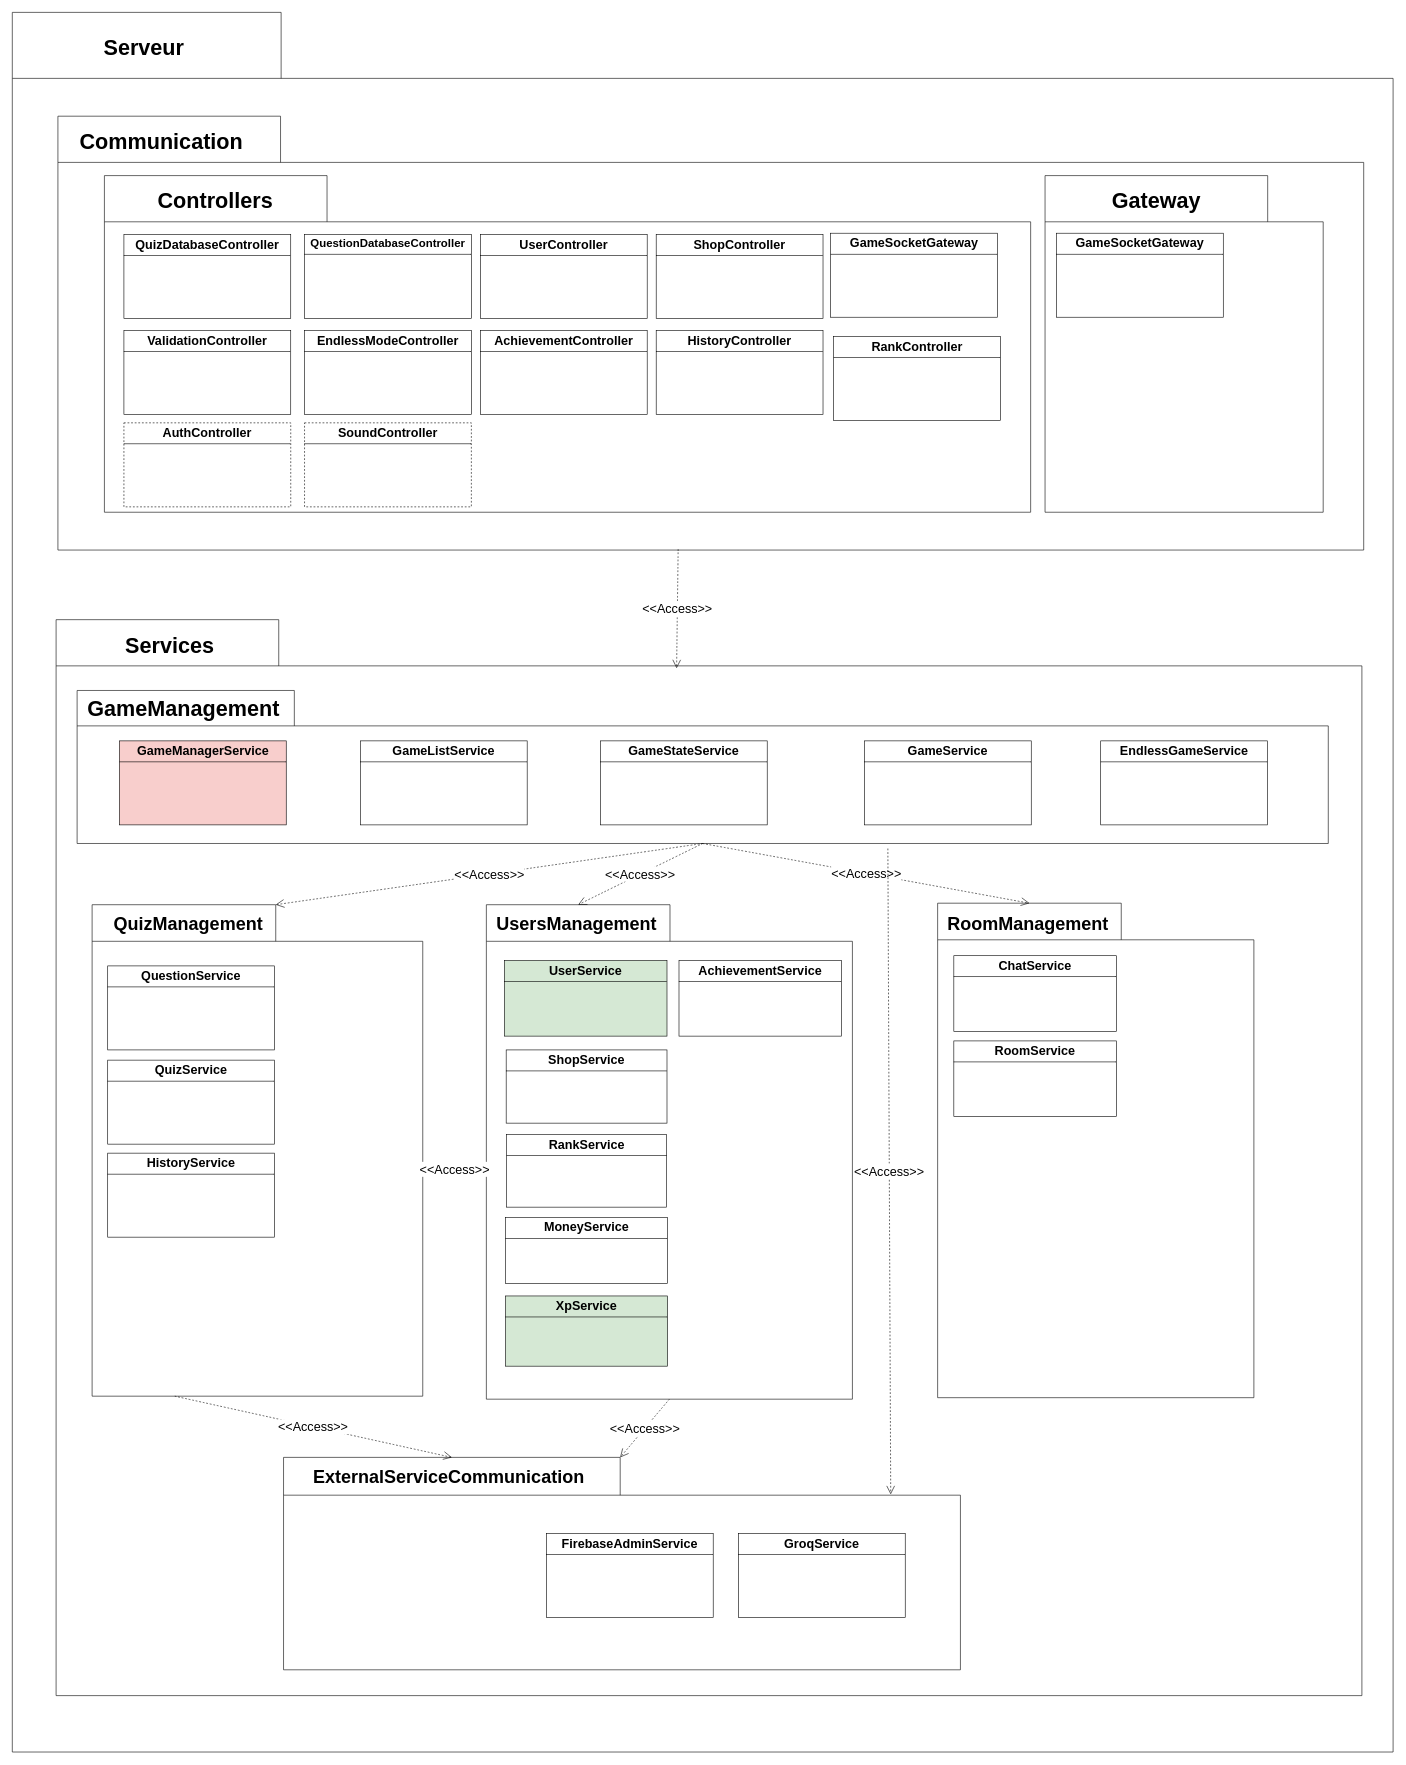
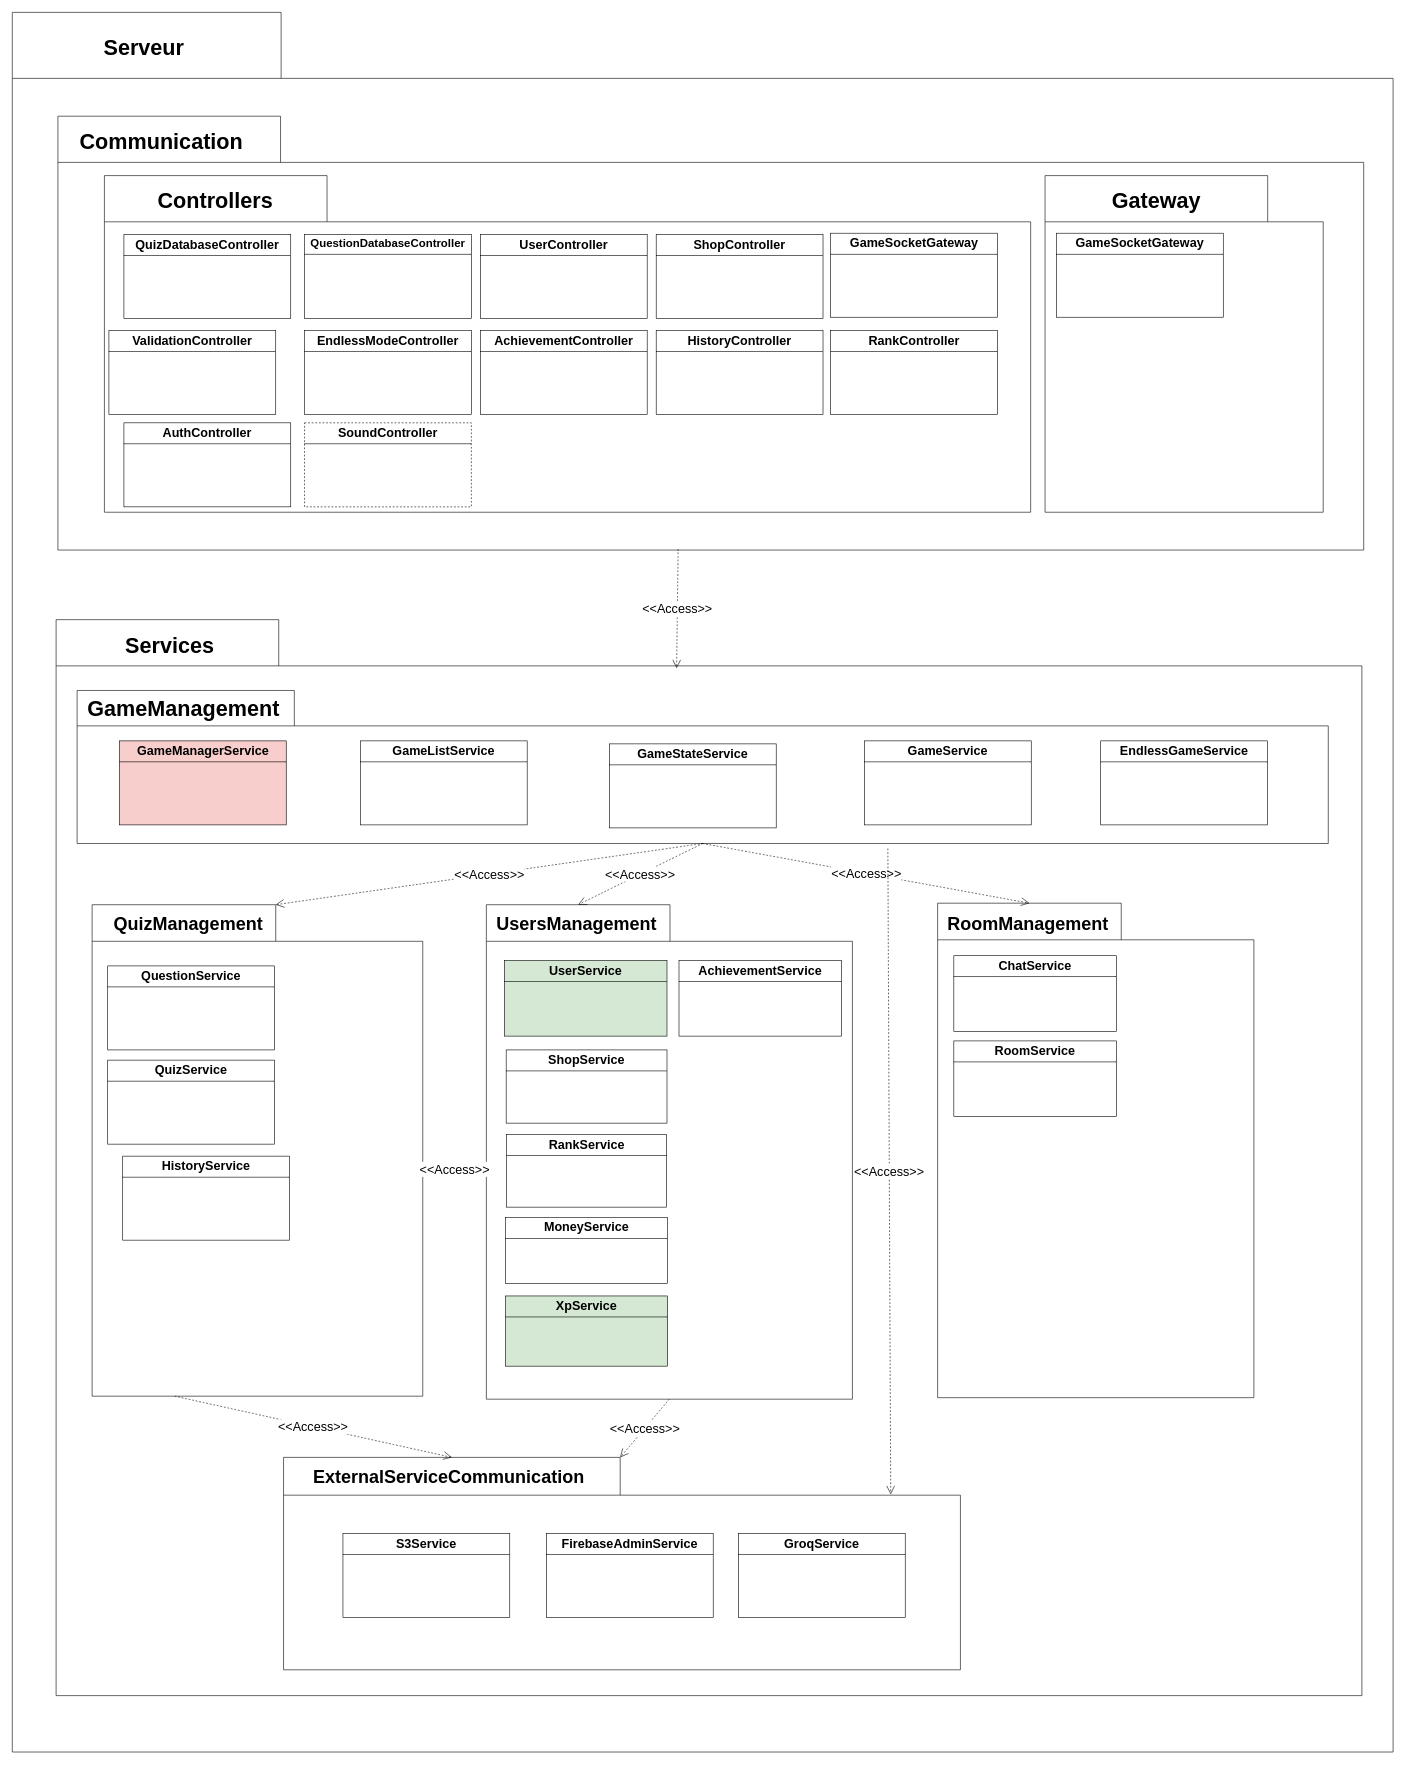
- <mxCell id="17" value="&lt;p style=&quot;margin:0px;margin-top:4px;text-align:center;&quot;&gt;&lt;b&gt;&lt;font style=&quot;font-size: 21px;&quot;&gt;ValidationController&lt;/font&gt;&lt;/b&gt;&lt;/p&gt;&lt;hr size=&quot;1&quot; style=&quot;border-style:solid;&quot;&gt;&lt;p style=&quot;margin:0px;margin-left:4px;&quot;&gt;&lt;/p&gt;&lt;p style=&quot;margin:0px;margin-left:4px;&quot;&gt;&lt;br&gt;&lt;/p&gt;" style="verticalAlign=top;align=left;overflow=fill;html=1;whiteSpace=wrap;" vertex="1" parent="1"><mxGeometry x="206" y="550" width="278" height="140" as="geometry" /></mxCell>
+ <mxCell id="17" value="&lt;p style=&quot;margin:0px;margin-top:4px;text-align:center;&quot;&gt;&lt;b&gt;&lt;font style=&quot;font-size: 21px;&quot;&gt;ValidationController&lt;/font&gt;&lt;/b&gt;&lt;/p&gt;&lt;hr size=&quot;1&quot; style=&quot;border-style:solid;&quot;&gt;&lt;p style=&quot;margin:0px;margin-left:4px;&quot;&gt;&lt;/p&gt;&lt;p style=&quot;margin:0px;margin-left:4px;&quot;&gt;&lt;br&gt;&lt;/p&gt;" style="verticalAlign=top;align=left;overflow=fill;html=1;whiteSpace=wrap;" vertex="1" parent="1"><mxGeometry x="181" y="550" width="278" height="140" as="geometry" /></mxCell>
- <mxCell id="21" value="&lt;p style=&quot;margin:0px;margin-top:4px;text-align:center;&quot;&gt;&lt;b&gt;&lt;font style=&quot;font-size: 21px;&quot;&gt;RankController&lt;/font&gt;&lt;/b&gt;&lt;/p&gt;&lt;hr size=&quot;1&quot; style=&quot;border-style:solid;&quot;&gt;&lt;p style=&quot;margin:0px;margin-left:4px;&quot;&gt;&lt;/p&gt;&lt;p style=&quot;margin:0px;margin-left:4px;&quot;&gt;&lt;br&gt;&lt;/p&gt;" style="verticalAlign=top;align=left;overflow=fill;html=1;whiteSpace=wrap;" vertex="1" parent="1"><mxGeometry x="1388.5" y="560" width="278" height="140" as="geometry" /></mxCell>
+ <mxCell id="21" value="&lt;p style=&quot;margin:0px;margin-top:4px;text-align:center;&quot;&gt;&lt;b&gt;&lt;font style=&quot;font-size: 21px;&quot;&gt;RankController&lt;/font&gt;&lt;/b&gt;&lt;/p&gt;&lt;hr size=&quot;1&quot; style=&quot;border-style:solid;&quot;&gt;&lt;p style=&quot;margin:0px;margin-left:4px;&quot;&gt;&lt;/p&gt;&lt;p style=&quot;margin:0px;margin-left:4px;&quot;&gt;&lt;br&gt;&lt;/p&gt;" style="verticalAlign=top;align=left;overflow=fill;html=1;whiteSpace=wrap;" vertex="1" parent="1"><mxGeometry x="1383.5" y="550" width="278" height="140" as="geometry" /></mxCell>
- <mxCell id="22" value="&lt;p style=&quot;margin:0px;margin-top:4px;text-align:center;&quot;&gt;&lt;b&gt;&lt;font style=&quot;font-size: 21px;&quot;&gt;AuthController&lt;/font&gt;&lt;/b&gt;&lt;/p&gt;&lt;hr size=&quot;1&quot; style=&quot;border-style:solid;&quot;&gt;&lt;p style=&quot;margin:0px;margin-left:4px;&quot;&gt;&lt;/p&gt;&lt;p style=&quot;margin:0px;margin-left:4px;&quot;&gt;&lt;br&gt;&lt;/p&gt;" style="verticalAlign=top;align=left;overflow=fill;html=1;whiteSpace=wrap;dashed=1;" vertex="1" parent="1"><mxGeometry x="206" y="704" width="278" height="140" as="geometry" /></mxCell>
+ <mxCell id="22" value="&lt;p style=&quot;margin:0px;margin-top:4px;text-align:center;&quot;&gt;&lt;b&gt;&lt;font style=&quot;font-size: 21px;&quot;&gt;AuthController&lt;/font&gt;&lt;/b&gt;&lt;/p&gt;&lt;hr size=&quot;1&quot; style=&quot;border-style:solid;&quot;&gt;&lt;p style=&quot;margin:0px;margin-left:4px;&quot;&gt;&lt;/p&gt;&lt;p style=&quot;margin:0px;margin-left:4px;&quot;&gt;&lt;br&gt;&lt;/p&gt;" style="verticalAlign=top;align=left;overflow=fill;html=1;whiteSpace=wrap;" vertex="1" parent="1"><mxGeometry x="206" y="704" width="278" height="140" as="geometry" /></mxCell>
- <mxCell id="29" value="&lt;p style=&quot;margin:0px;margin-top:4px;text-align:center;&quot;&gt;&lt;b&gt;&lt;font style=&quot;font-size: 21px;&quot;&gt;GameStateService&lt;/font&gt;&lt;/b&gt;&lt;/p&gt;&lt;hr size=&quot;1&quot; style=&quot;border-style:solid;&quot;&gt;&lt;p style=&quot;margin:0px;margin-left:4px;&quot;&gt;&lt;/p&gt;&lt;p style=&quot;margin:0px;margin-left:4px;&quot;&gt;&lt;br&gt;&lt;/p&gt;" style="verticalAlign=top;align=left;overflow=fill;html=1;whiteSpace=wrap;" vertex="1" parent="1"><mxGeometry x="1000" y="1234" width="278" height="140" as="geometry" /></mxCell>
+ <mxCell id="29" value="&lt;p style=&quot;margin:0px;margin-top:4px;text-align:center;&quot;&gt;&lt;b&gt;&lt;font style=&quot;font-size: 21px;&quot;&gt;GameStateService&lt;/font&gt;&lt;/b&gt;&lt;/p&gt;&lt;hr size=&quot;1&quot; style=&quot;border-style:solid;&quot;&gt;&lt;p style=&quot;margin:0px;margin-left:4px;&quot;&gt;&lt;/p&gt;&lt;p style=&quot;margin:0px;margin-left:4px;&quot;&gt;&lt;br&gt;&lt;/p&gt;" style="verticalAlign=top;align=left;overflow=fill;html=1;whiteSpace=wrap;" vertex="1" parent="1"><mxGeometry x="1015" y="1239" width="278" height="140" as="geometry" /></mxCell>
- <mxCell id="43" value="&lt;p style=&quot;margin:0px;margin-top:4px;text-align:center;&quot;&gt;&lt;b&gt;&lt;font style=&quot;font-size: 21px;&quot;&gt;HistoryService&lt;/font&gt;&lt;/b&gt;&lt;/p&gt;&lt;hr size=&quot;1&quot; style=&quot;border-style:solid;&quot;&gt;&lt;p style=&quot;margin:0px;margin-left:4px;&quot;&gt;&lt;/p&gt;&lt;p style=&quot;margin:0px;margin-left:4px;&quot;&gt;&lt;br&gt;&lt;/p&gt;" style="verticalAlign=top;align=left;overflow=fill;html=1;whiteSpace=wrap;" vertex="1" parent="1"><mxGeometry x="179" y="1921" width="278" height="140" as="geometry" /></mxCell>
+ <mxCell id="43" value="&lt;p style=&quot;margin:0px;margin-top:4px;text-align:center;&quot;&gt;&lt;b&gt;&lt;font style=&quot;font-size: 21px;&quot;&gt;HistoryService&lt;/font&gt;&lt;/b&gt;&lt;/p&gt;&lt;hr size=&quot;1&quot; style=&quot;border-style:solid;&quot;&gt;&lt;p style=&quot;margin:0px;margin-left:4px;&quot;&gt;&lt;/p&gt;&lt;p style=&quot;margin:0px;margin-left:4px;&quot;&gt;&lt;br&gt;&lt;/p&gt;" style="verticalAlign=top;align=left;overflow=fill;html=1;whiteSpace=wrap;" vertex="1" parent="1"><mxGeometry x="204" y="1926" width="278" height="140" as="geometry" /></mxCell>
+ <mxCell id="47" value="&lt;p style=&quot;margin:0px;margin-top:4px;text-align:center;&quot;&gt;&lt;b&gt;&lt;font style=&quot;font-size: 21px;&quot;&gt;S3Service&lt;/font&gt;&lt;/b&gt;&lt;/p&gt;&lt;hr size=&quot;1&quot; style=&quot;border-style:solid;&quot;&gt;&lt;p style=&quot;margin:0px;margin-left:4px;&quot;&gt;&lt;/p&gt;&lt;p style=&quot;margin:0px;margin-left:4px;&quot;&gt;&lt;br&gt;&lt;/p&gt;" style="verticalAlign=top;align=left;overflow=fill;html=1;whiteSpace=wrap;" vertex="1" parent="1"><mxGeometry x="571" y="2555" width="278" height="140" as="geometry" /></mxCell>
